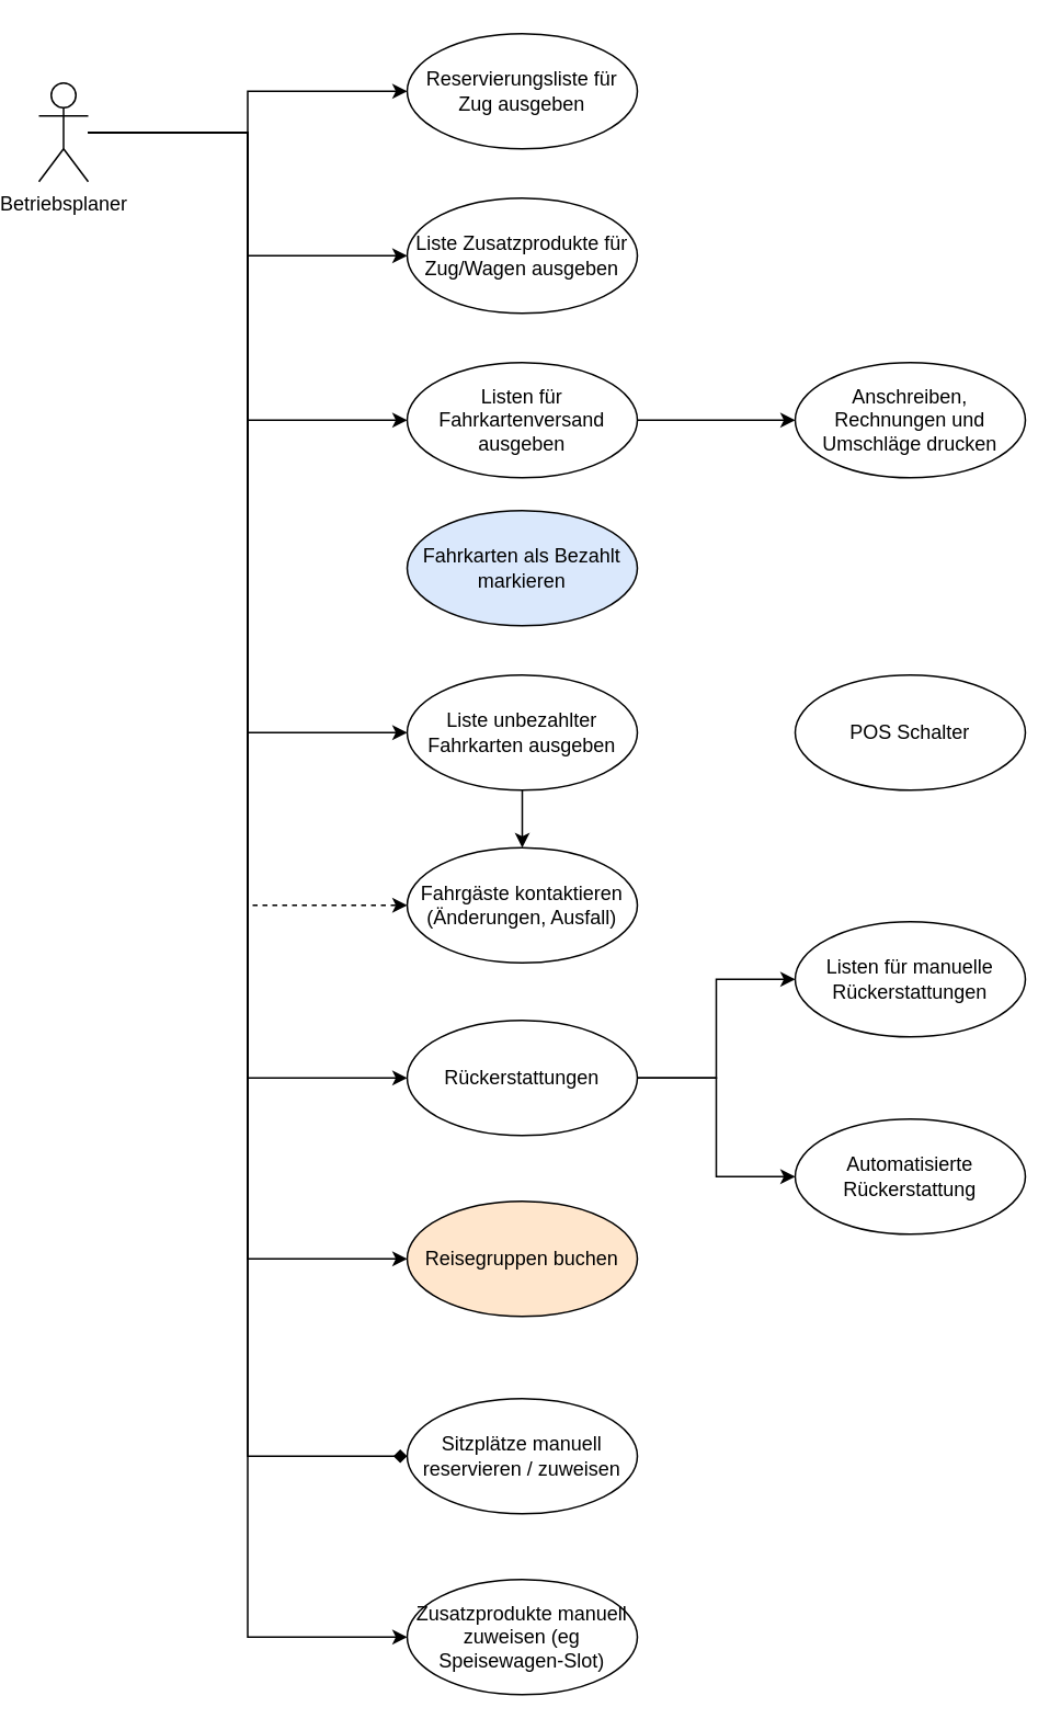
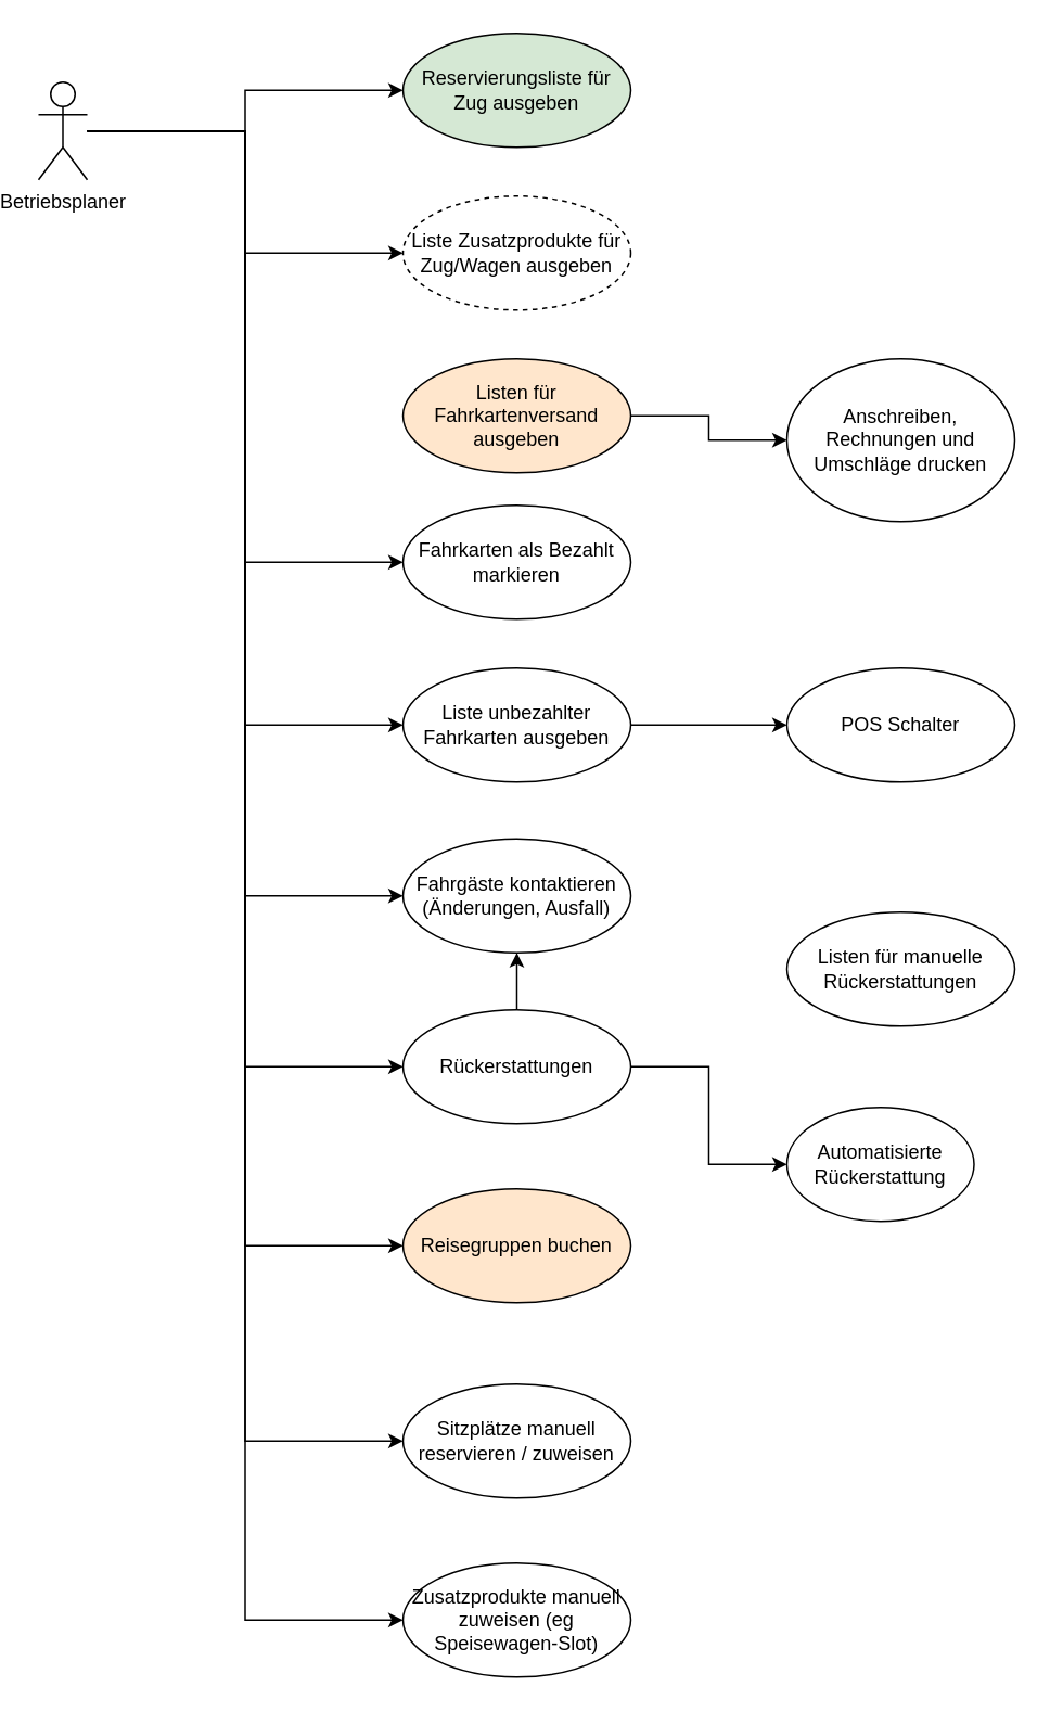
- <mxCell id="13" value="Reservierungsliste für Zug ausgeben" style="ellipse;whiteSpace=wrap;html=1;" vertex="1" parent="1"><mxGeometry x="244" y="20" width="140" height="70" as="geometry" /></mxCell>
+ <mxCell id="13" value="Reservierungsliste für Zug ausgeben" style="ellipse;whiteSpace=wrap;html=1;fillColor=#d5e8d4;" vertex="1" parent="1"><mxGeometry x="244" y="20" width="140" height="70" as="geometry" /></mxCell>
- <mxCell id="14" value="Liste Zusatzprodukte für Zug/Wagen ausgeben" style="ellipse;whiteSpace=wrap;html=1;" vertex="1" parent="1"><mxGeometry x="244" y="120" width="140" height="70" as="geometry" /></mxCell>
+ <mxCell id="14" value="Liste Zusatzprodukte für Zug/Wagen ausgeben" style="ellipse;whiteSpace=wrap;html=1;dashed=1;" vertex="1" parent="1"><mxGeometry x="244" y="120" width="140" height="70" as="geometry" /></mxCell>
- <mxCell id="4" style="edgeStyle=orthogonalEdgeStyle;rounded=0;orthogonalLoop=1;jettySize=auto;html=1;entryX=0;entryY=0.5;entryDx=0;entryDy=0;" edge="1" parent="1" source="12" target="16"><mxGeometry relative="1" as="geometry" /></mxCell>
- <mxCell id="16" value="Listen für Fahrkartenversand ausgeben" style="ellipse;whiteSpace=wrap;html=1;" vertex="1" parent="1"><mxGeometry x="244" y="220" width="140" height="70" as="geometry" /></mxCell>
+ <mxCell id="16" value="Listen für Fahrkartenversand ausgeben" style="ellipse;whiteSpace=wrap;html=1;fillColor=#ffe6cc;" vertex="1" parent="1"><mxGeometry x="244" y="220" width="140" height="70" as="geometry" /></mxCell>
- <mxCell id="17" value="Anschreiben, Rechnungen und Umschläge drucken" style="ellipse;whiteSpace=wrap;html=1;" vertex="1" parent="1"><mxGeometry x="480" y="220" width="140" height="70" as="geometry" /></mxCell>
+ <mxCell id="17" value="Anschreiben, Rechnungen und Umschläge drucken" style="ellipse;whiteSpace=wrap;html=1;" vertex="1" parent="1"><mxGeometry x="480" y="220" width="140" height="100" as="geometry" /></mxCell>
+ <mxCell id="11" style="edgeStyle=orthogonalEdgeStyle;rounded=0;orthogonalLoop=1;jettySize=auto;html=1;entryX=0;entryY=0.5;entryDx=0;entryDy=0;" edge="1" parent="1" source="12" target="30"><mxGeometry relative="1" as="geometry" /></mxCell>
- <mxCell id="30" value="Fahrkarten als Bezahlt markieren" style="ellipse;whiteSpace=wrap;html=1;fillColor=#dae8fc;" vertex="1" parent="1"><mxGeometry x="244" y="310" width="140" height="70" as="geometry" /></mxCell>
+ <mxCell id="30" value="Fahrkarten als Bezahlt markieren" style="ellipse;whiteSpace=wrap;html=1;" vertex="1" parent="1"><mxGeometry x="244" y="310" width="140" height="70" as="geometry" /></mxCell>
- <mxCell id="18" value="" style="edgeStyle=orthogonalEdgeStyle;rounded=0;orthogonalLoop=1;jettySize=auto;html=1;" edge="1" parent="1" source="19" target="21"><mxGeometry relative="1" as="geometry" /></mxCell>
+ <mxCell id="18" value="" style="edgeStyle=orthogonalEdgeStyle;rounded=0;orthogonalLoop=1;jettySize=auto;html=1;" edge="1" parent="1" source="19" target="20"><mxGeometry relative="1" as="geometry" /></mxCell>
- <mxCell id="6" style="edgeStyle=orthogonalEdgeStyle;rounded=0;orthogonalLoop=1;jettySize=auto;html=1;entryX=0;entryY=0.5;entryDx=0;entryDy=0;dashed=1;" edge="1" parent="1" source="12" target="21"><mxGeometry relative="1" as="geometry" /></mxCell>
+ <mxCell id="6" style="edgeStyle=orthogonalEdgeStyle;rounded=0;orthogonalLoop=1;jettySize=auto;html=1;entryX=0;entryY=0.5;entryDx=0;entryDy=0;" edge="1" parent="1" source="12" target="21"><mxGeometry relative="1" as="geometry" /></mxCell>
- <mxCell id="22" style="edgeStyle=orthogonalEdgeStyle;rounded=0;orthogonalLoop=1;jettySize=auto;html=1;entryX=0;entryY=0.5;entryDx=0;entryDy=0;" edge="1" parent="1" source="24" target="25"><mxGeometry relative="1" as="geometry" /></mxCell>
+ <mxCell id="22" style="edgeStyle=orthogonalEdgeStyle;rounded=0;orthogonalLoop=1;jettySize=auto;html=1;" edge="1" parent="1" source="24" target="21"><mxGeometry relative="1" as="geometry" /></mxCell>
- <mxCell id="26" value="Automatisierte Rückerstattung" style="ellipse;whiteSpace=wrap;html=1;" vertex="1" parent="1"><mxGeometry x="480" y="680" width="140" height="70" as="geometry" /></mxCell>
+ <mxCell id="26" value="Automatisierte Rückerstattung" style="ellipse;whiteSpace=wrap;html=1;" vertex="1" parent="1"><mxGeometry x="480" y="680" width="115" height="70" as="geometry" /></mxCell>
- <mxCell id="8" style="edgeStyle=orthogonalEdgeStyle;rounded=0;orthogonalLoop=1;jettySize=auto;html=1;entryX=0;entryY=0.5;entryDx=0;entryDy=0;endArrow=diamond;" edge="1" parent="1" source="12" target="27"><mxGeometry relative="1" as="geometry" /></mxCell>
+ <mxCell id="8" style="edgeStyle=orthogonalEdgeStyle;rounded=0;orthogonalLoop=1;jettySize=auto;html=1;entryX=0;entryY=0.5;entryDx=0;entryDy=0;" edge="1" parent="1" source="12" target="27"><mxGeometry relative="1" as="geometry" /></mxCell>
